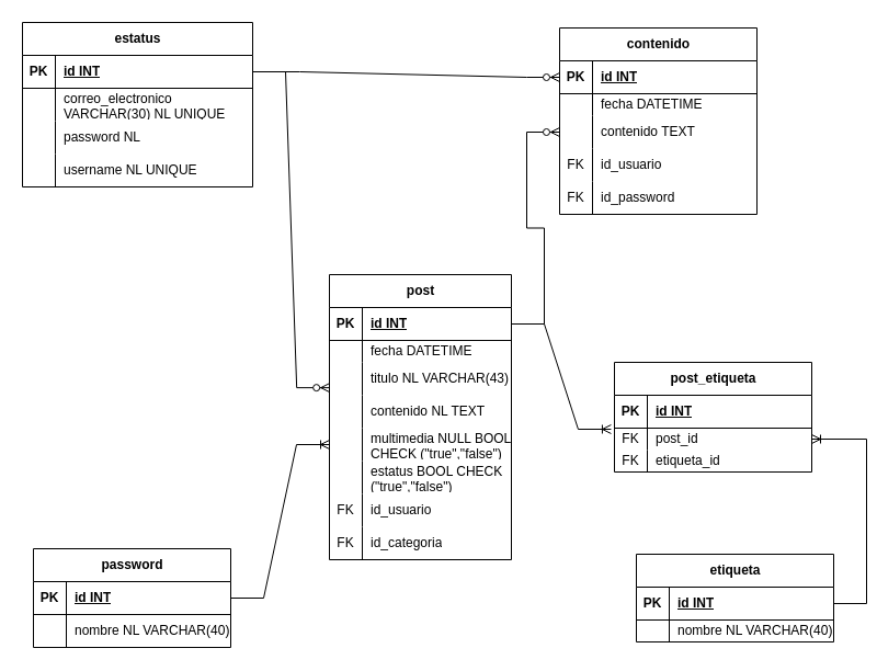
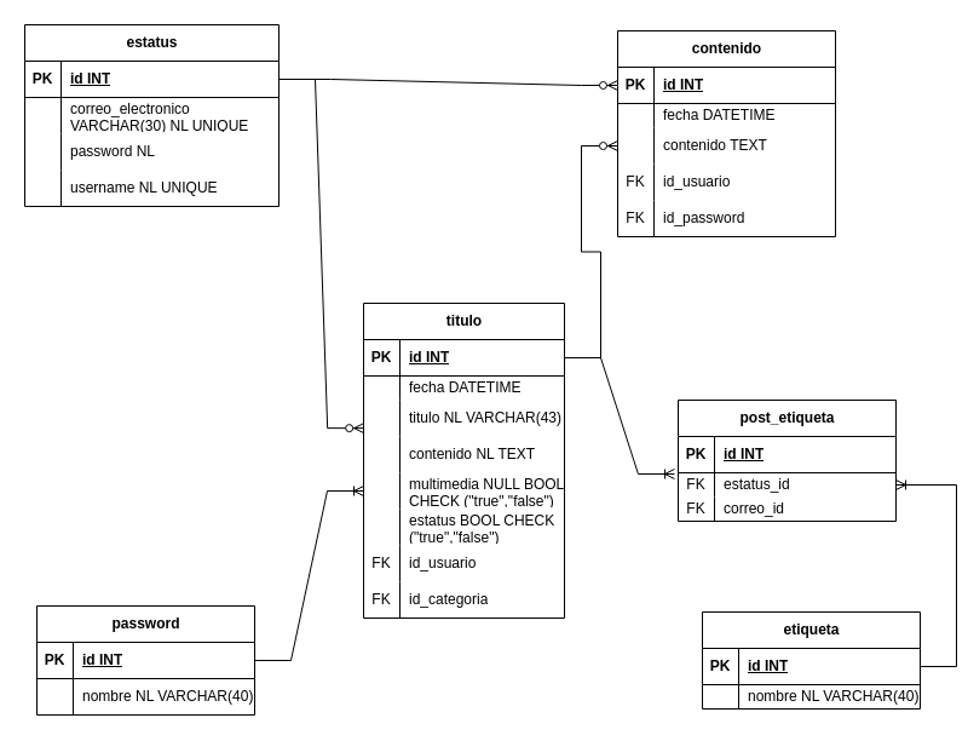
- <mxCell id="38" value="post" style="shape=table;startSize=30;container=1;collapsible=1;childLayout=tableLayout;fixedRows=1;rowLines=0;fontStyle=1;align=center;resizeLast=1;html=1;" vertex="1" parent="1"><mxGeometry x="300" y="250" width="166" height="260" as="geometry"><mxRectangle x="324" y="210" width="60" height="30" as="alternateBounds" /></mxGeometry></mxCell>
+ <mxCell id="38" value="titulo" style="shape=table;startSize=30;container=1;collapsible=1;childLayout=tableLayout;fixedRows=1;rowLines=0;fontStyle=1;align=center;resizeLast=1;html=1;" vertex="1" parent="1"><mxGeometry x="300" y="250" width="166" height="260" as="geometry"><mxRectangle x="324" y="210" width="60" height="30" as="alternateBounds" /></mxGeometry></mxCell>
- <mxCell id="80" value="post_id" style="shape=partialRectangle;connectable=0;fillColor=none;top=0;left=0;bottom=0;right=0;align=left;spacingLeft=6;overflow=hidden;whiteSpace=wrap;html=1;" vertex="1" parent="78"><mxGeometry x="30" width="150" height="20" as="geometry"><mxRectangle width="150" height="20" as="alternateBounds" /></mxGeometry></mxCell>
+ <mxCell id="80" value="estatus_id" style="shape=partialRectangle;connectable=0;fillColor=none;top=0;left=0;bottom=0;right=0;align=left;spacingLeft=6;overflow=hidden;whiteSpace=wrap;html=1;" vertex="1" parent="78"><mxGeometry x="30" width="150" height="20" as="geometry"><mxRectangle width="150" height="20" as="alternateBounds" /></mxGeometry></mxCell>
- <mxCell id="83" value="etiqueta_id" style="shape=partialRectangle;connectable=0;fillColor=none;top=0;left=0;bottom=0;right=0;align=left;spacingLeft=6;overflow=hidden;whiteSpace=wrap;html=1;" vertex="1" parent="81"><mxGeometry x="30" width="150" height="20" as="geometry"><mxRectangle width="150" height="20" as="alternateBounds" /></mxGeometry></mxCell>
+ <mxCell id="83" value="correo_id" style="shape=partialRectangle;connectable=0;fillColor=none;top=0;left=0;bottom=0;right=0;align=left;spacingLeft=6;overflow=hidden;whiteSpace=wrap;html=1;" vertex="1" parent="81"><mxGeometry x="30" width="150" height="20" as="geometry"><mxRectangle width="150" height="20" as="alternateBounds" /></mxGeometry></mxCell>
